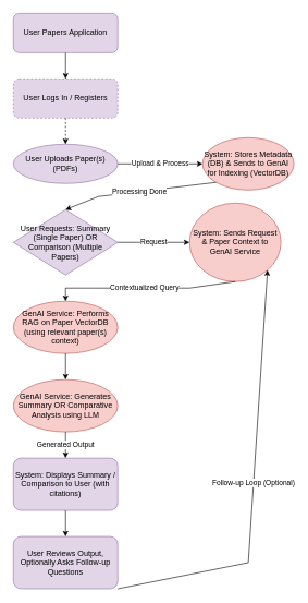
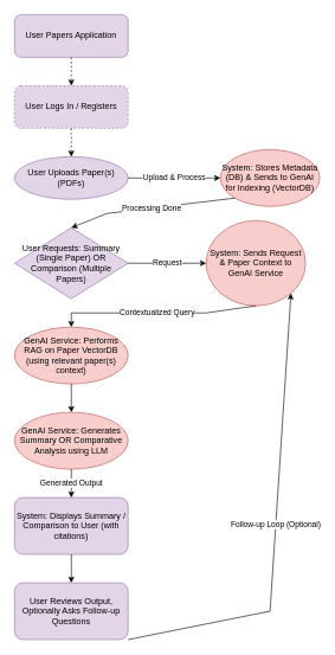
- <mxCell id="12" value="" style="endArrow=classic;html=1;rounded=0;" parent="1" source="2" target="3" edge="1"><mxGeometry width="50" height="50" relative="1" as="geometry"><mxPoint x="100" y="100" as="sourcePoint" /><mxPoint x="100" y="100" as="targetPoint" /></mxGeometry></mxCell>
+ <mxCell id="12" value="" style="endArrow=classic;html=1;rounded=0;dashed=1;" parent="1" source="2" target="3" edge="1"><mxGeometry width="50" height="50" relative="1" as="geometry"><mxPoint x="100" y="100" as="sourcePoint" /><mxPoint x="100" y="100" as="targetPoint" /></mxGeometry></mxCell>
